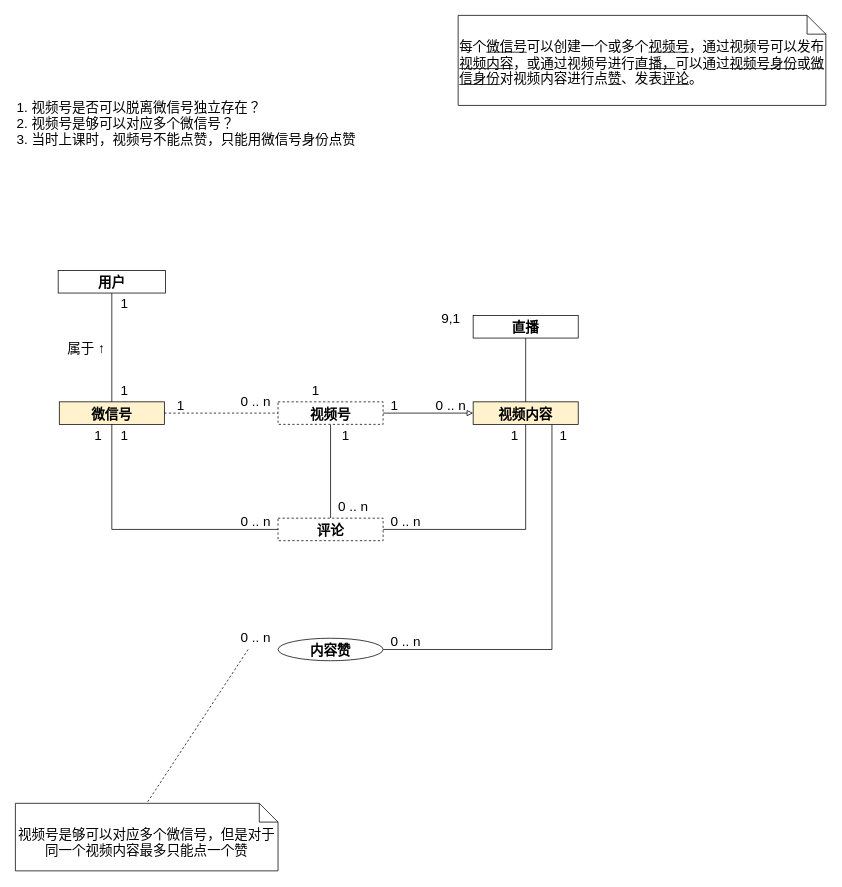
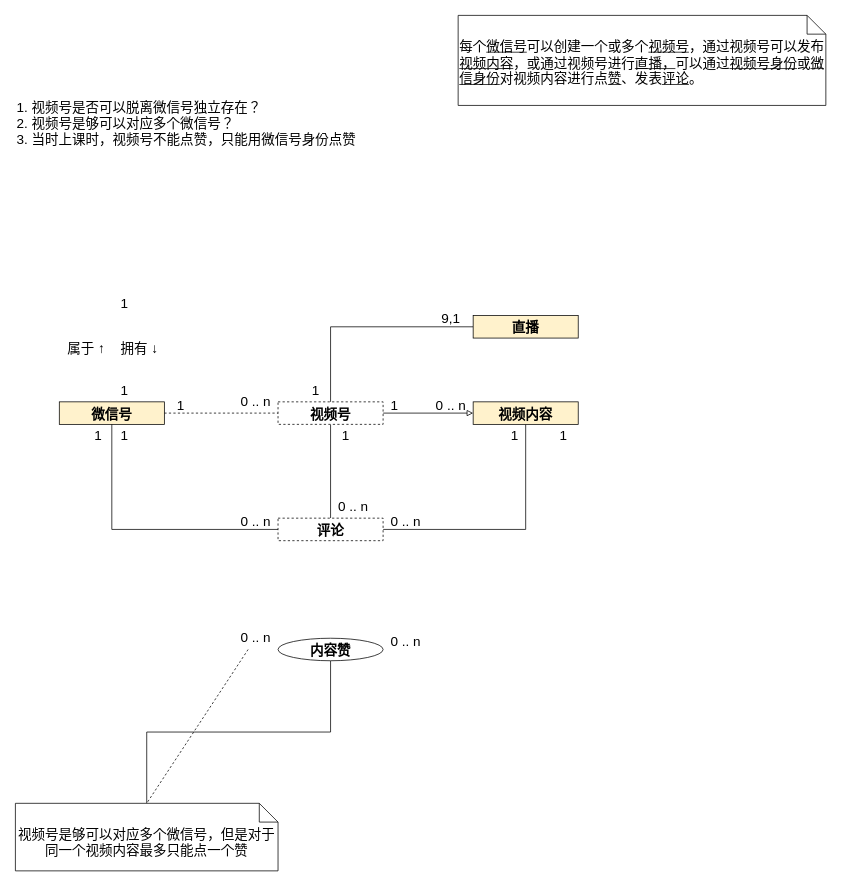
- <mxCell id="13" value="用户" style="fontStyle=1;fontSize=18;align=center;" vertex="1" parent="1"><mxGeometry x="77" y="360" width="143" height="30" as="geometry" /></mxCell>
- <mxCell id="11" value="直播" style="fontStyle=1;fontSize=18;align=center;" vertex="1" parent="1"><mxGeometry x="630" y="420" width="140" height="30" as="geometry" /></mxCell>
+ <mxCell id="11" value="直播" style="fontStyle=1;fontSize=18;align=center;fillColor=#fff2cc;" vertex="1" parent="1"><mxGeometry x="630" y="420" width="140" height="30" as="geometry" /></mxCell>
- <mxCell id="12" style="edgeStyle=orthogonalEdgeStyle;rounded=0;orthogonalLoop=1;jettySize=auto;html=1;entryX=0.5;entryY=0;entryDx=0;entryDy=0;fontSize=18;endArrow=none;endFill=0;" edge="1" parent="1" source="13" target="4"><mxGeometry relative="1" as="geometry" /></mxCell>
+ <mxCell id="21" value="拥有 ↓" style="text;html=1;align=center;verticalAlign=middle;resizable=0;points=[];autosize=1;strokeColor=none;fillColor=none;fontSize=18;" vertex="1" parent="1"><mxGeometry x="150" y="450" width="70" height="30" as="geometry" /></mxCell>
- <mxCell id="10" style="edgeStyle=orthogonalEdgeStyle;rounded=0;orthogonalLoop=1;jettySize=auto;html=1;fontSize=18;endArrow=none;endFill=0;" edge="1" parent="1" source="11" target="9"><mxGeometry relative="1" as="geometry" /></mxCell>
+ <mxCell id="10" style="edgeStyle=orthogonalEdgeStyle;rounded=0;orthogonalLoop=1;jettySize=auto;html=1;entryX=0.5;entryY=0;entryDx=0;entryDy=0;fontSize=18;endArrow=none;endFill=0;" edge="1" parent="1" source="11" target="7"><mxGeometry relative="1" as="geometry" /></mxCell>
- <mxCell id="14" style="edgeStyle=orthogonalEdgeStyle;rounded=0;orthogonalLoop=1;jettySize=auto;html=1;entryX=0.75;entryY=1;entryDx=0;entryDy=0;fontSize=18;endArrow=none;endFill=0;" edge="1" parent="1" source="15" target="9"><mxGeometry relative="1" as="geometry" /></mxCell>
+ <mxCell id="14" style="edgeStyle=orthogonalEdgeStyle;rounded=0;orthogonalLoop=1;jettySize=auto;html=1;fontSize=18;endArrow=none;endFill=0;" edge="1" parent="1" source="15" target="38"><mxGeometry relative="1" as="geometry" /></mxCell>
